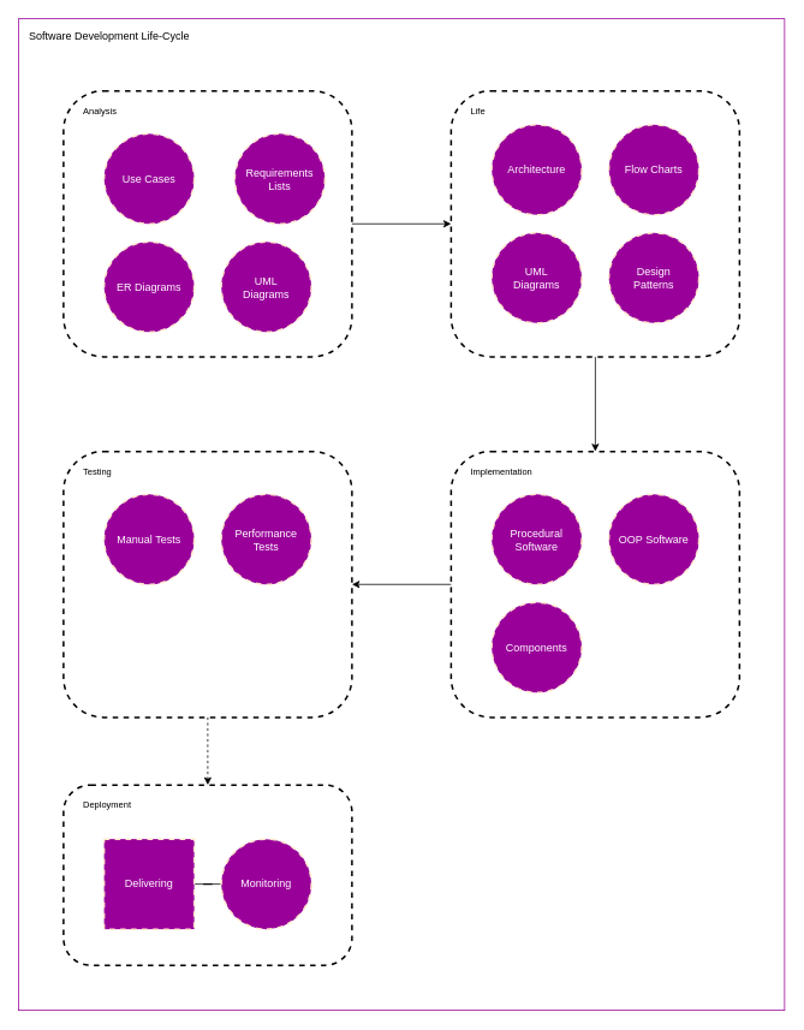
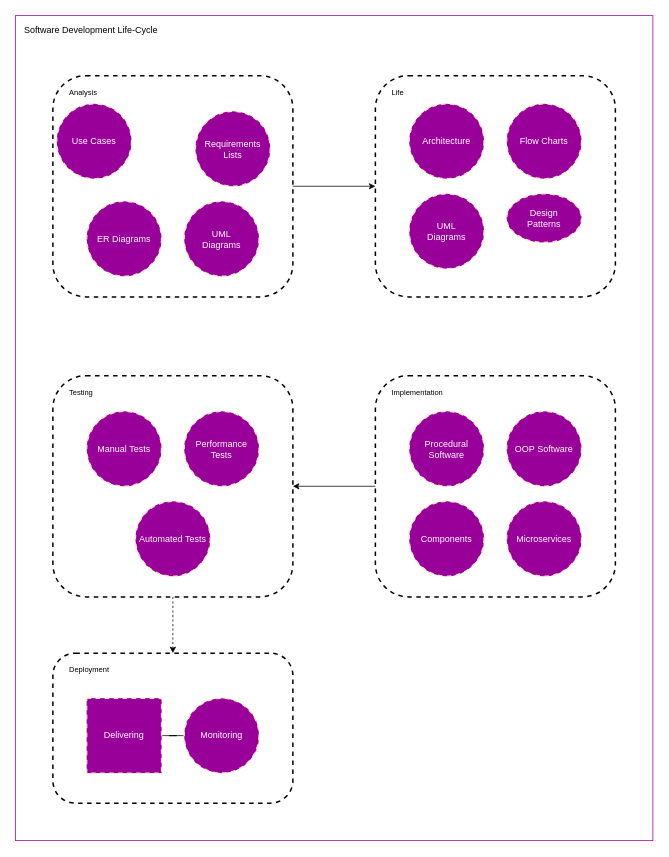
- <mxCell id="5" value="Use Cases" style="ellipse;whiteSpace=wrap;html=1;aspect=fixed;dashed=1;strokeColor=#FFE6CC;strokeWidth=2;fillColor=#990099;fontColor=#FFFFFF;" vertex="1" parent="1"><mxGeometry x="115" y="147.5" width="100" height="100" as="geometry" /></mxCell>
+ <mxCell id="5" value="Use Cases" style="ellipse;whiteSpace=wrap;html=1;aspect=fixed;dashed=1;strokeColor=#FFE6CC;strokeWidth=2;fillColor=#990099;fontColor=#FFFFFF;" vertex="1" parent="1"><mxGeometry x="75" y="137.5" width="100" height="100" as="geometry" /></mxCell>
- <mxCell id="25" value="&lt;div&gt;Design&lt;/div&gt;&lt;div&gt;Patterns&lt;/div&gt;" style="ellipse;whiteSpace=wrap;html=1;aspect=fixed;dashed=1;strokeColor=#FFE6CC;strokeWidth=2;fillColor=#990099;fontColor=#FFFFFF;" vertex="1" parent="1"><mxGeometry x="675" y="257.5" width="100" height="100" as="geometry" /></mxCell>
+ <mxCell id="25" value="&lt;div&gt;Design&lt;/div&gt;&lt;div&gt;Patterns&lt;/div&gt;" style="ellipse;whiteSpace=wrap;html=1;aspect=fixed;dashed=1;strokeColor=#FFE6CC;strokeWidth=2;fillColor=#990099;fontColor=#FFFFFF;" vertex="1" parent="1"><mxGeometry x="675" y="257.5" width="100" height="65" as="geometry" /></mxCell>
- <mxCell id="9" style="edgeStyle=orthogonalEdgeStyle;rounded=0;orthogonalLoop=1;jettySize=auto;html=1;" edge="1" parent="1" source="10" target="15"><mxGeometry relative="1" as="geometry" /></mxCell>
+ <mxCell id="22" value="Automated Tests" style="ellipse;whiteSpace=wrap;html=1;aspect=fixed;dashed=1;strokeColor=#FFE6CC;strokeWidth=2;fillColor=#990099;fontColor=#FFFFFF;" vertex="1" parent="1"><mxGeometry x="180" y="667.5" width="100" height="100" as="geometry" /></mxCell>
+ <mxCell id="19" value="Microservices" style="ellipse;whiteSpace=wrap;html=1;aspect=fixed;dashed=1;strokeColor=#FFE6CC;strokeWidth=2;fillColor=#990099;fontColor=#FFFFFF;" vertex="1" parent="1"><mxGeometry x="675" y="667.5" width="100" height="100" as="geometry" /></mxCell>
